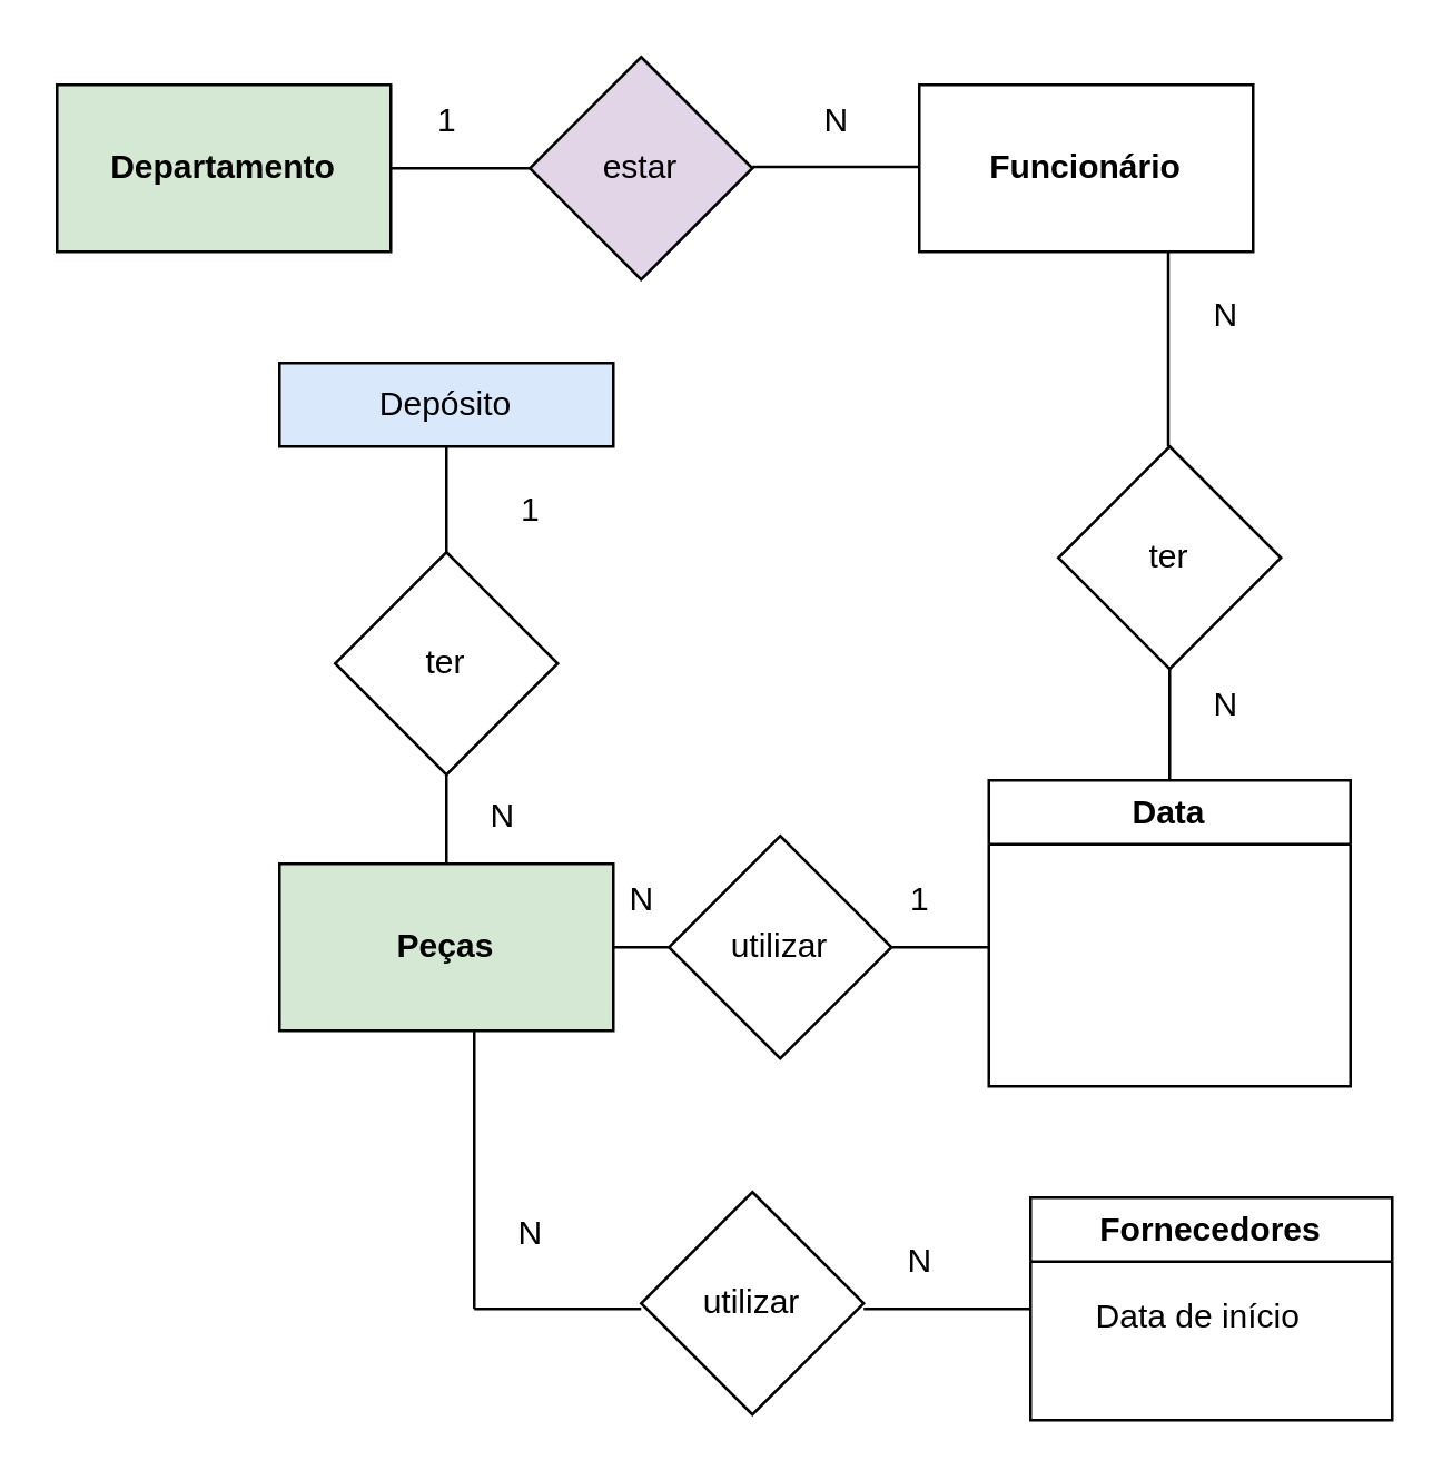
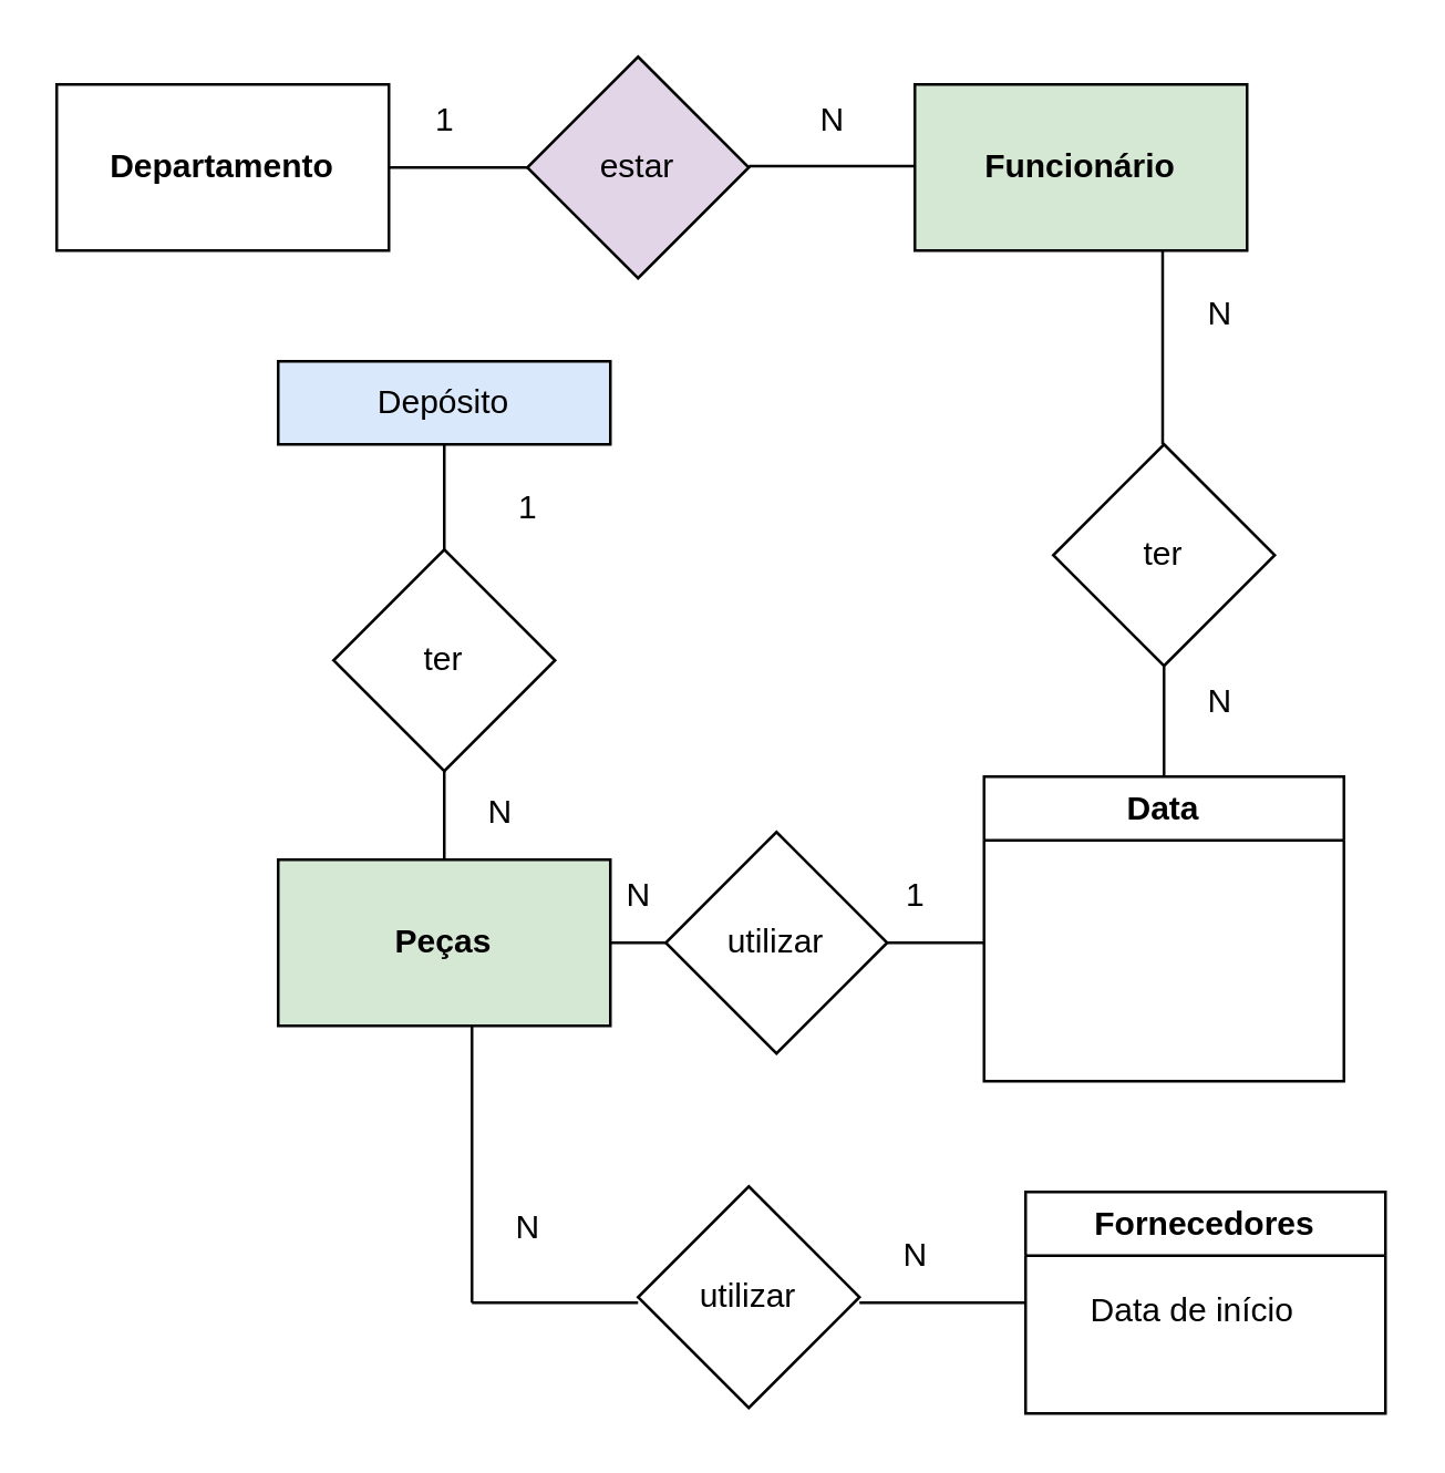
- <mxCell id="2" value="&lt;b&gt;Departamento&lt;/b&gt;" style="rounded=0;whiteSpace=wrap;html=1;fillColor=#d5e8d4;" vertex="1" parent="1"><mxGeometry x="20" y="30" width="120" height="60" as="geometry" /></mxCell>
+ <mxCell id="2" value="&lt;b&gt;Departamento&lt;/b&gt;" style="rounded=0;whiteSpace=wrap;html=1;" vertex="1" parent="1"><mxGeometry x="20" y="30" width="120" height="60" as="geometry" /></mxCell>
- <mxCell id="8" value="&lt;b&gt;Funcionário&lt;/b&gt;" style="rounded=0;whiteSpace=wrap;html=1;" vertex="1" parent="1"><mxGeometry x="330" y="30" width="120" height="60" as="geometry" /></mxCell>
+ <mxCell id="8" value="&lt;b&gt;Funcionário&lt;/b&gt;" style="rounded=0;whiteSpace=wrap;html=1;fillColor=#d5e8d4;" vertex="1" parent="1"><mxGeometry x="330" y="30" width="120" height="60" as="geometry" /></mxCell>
